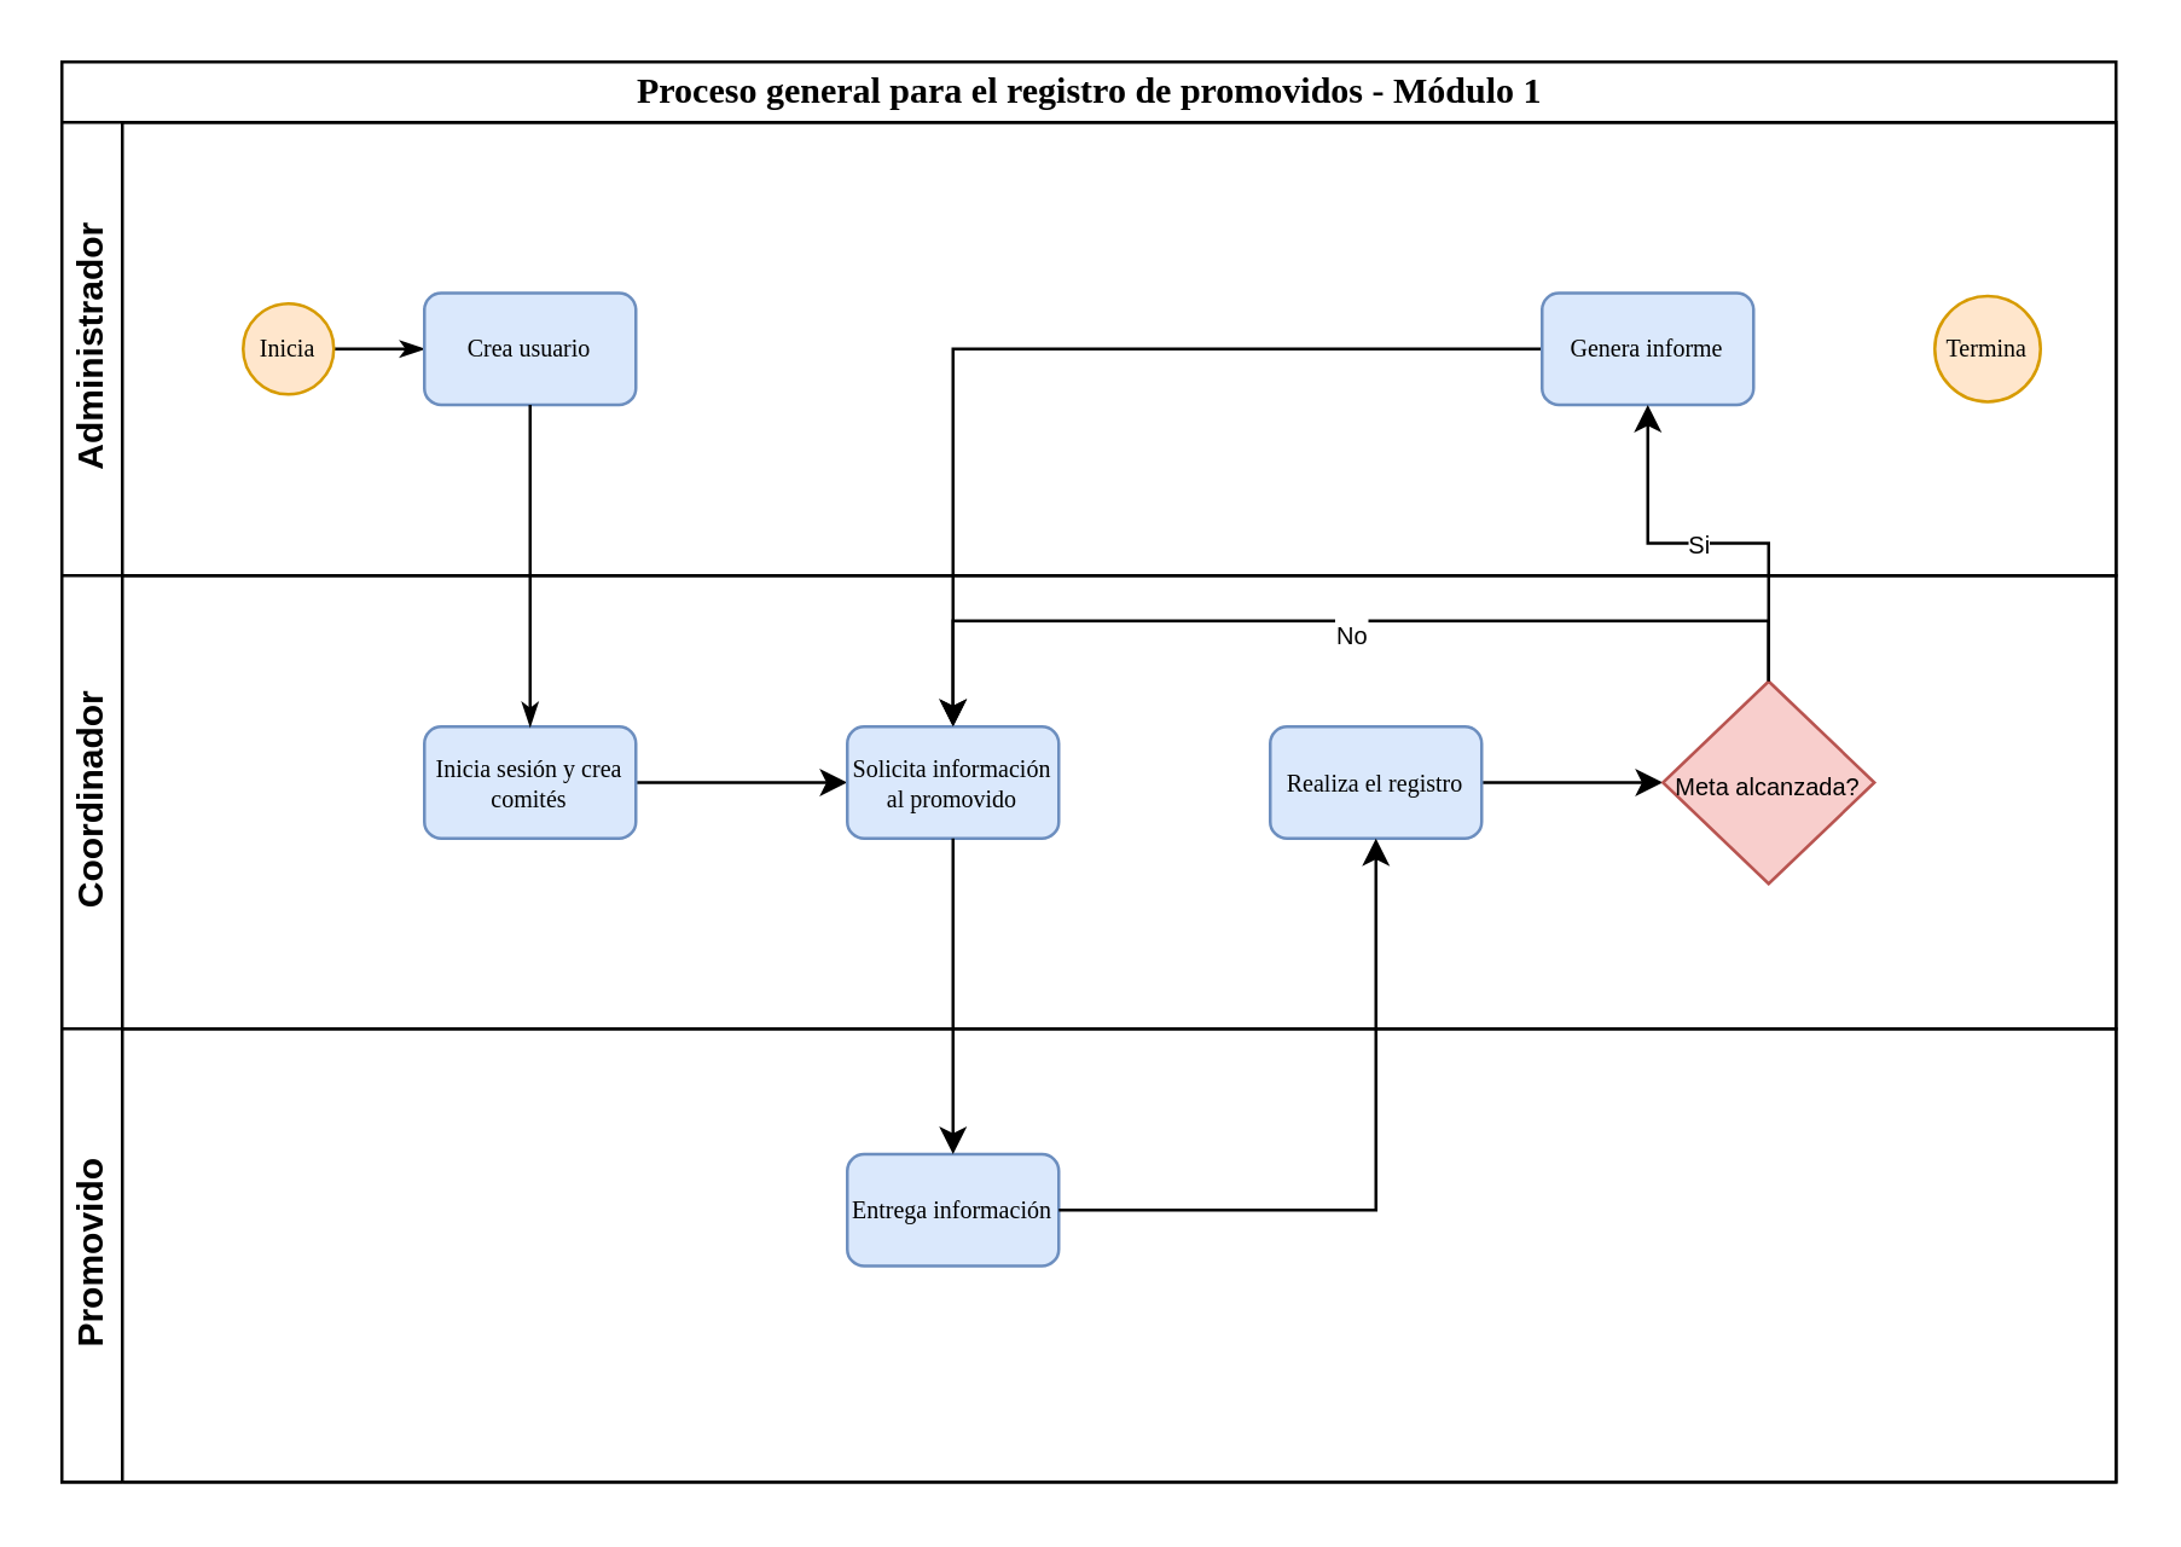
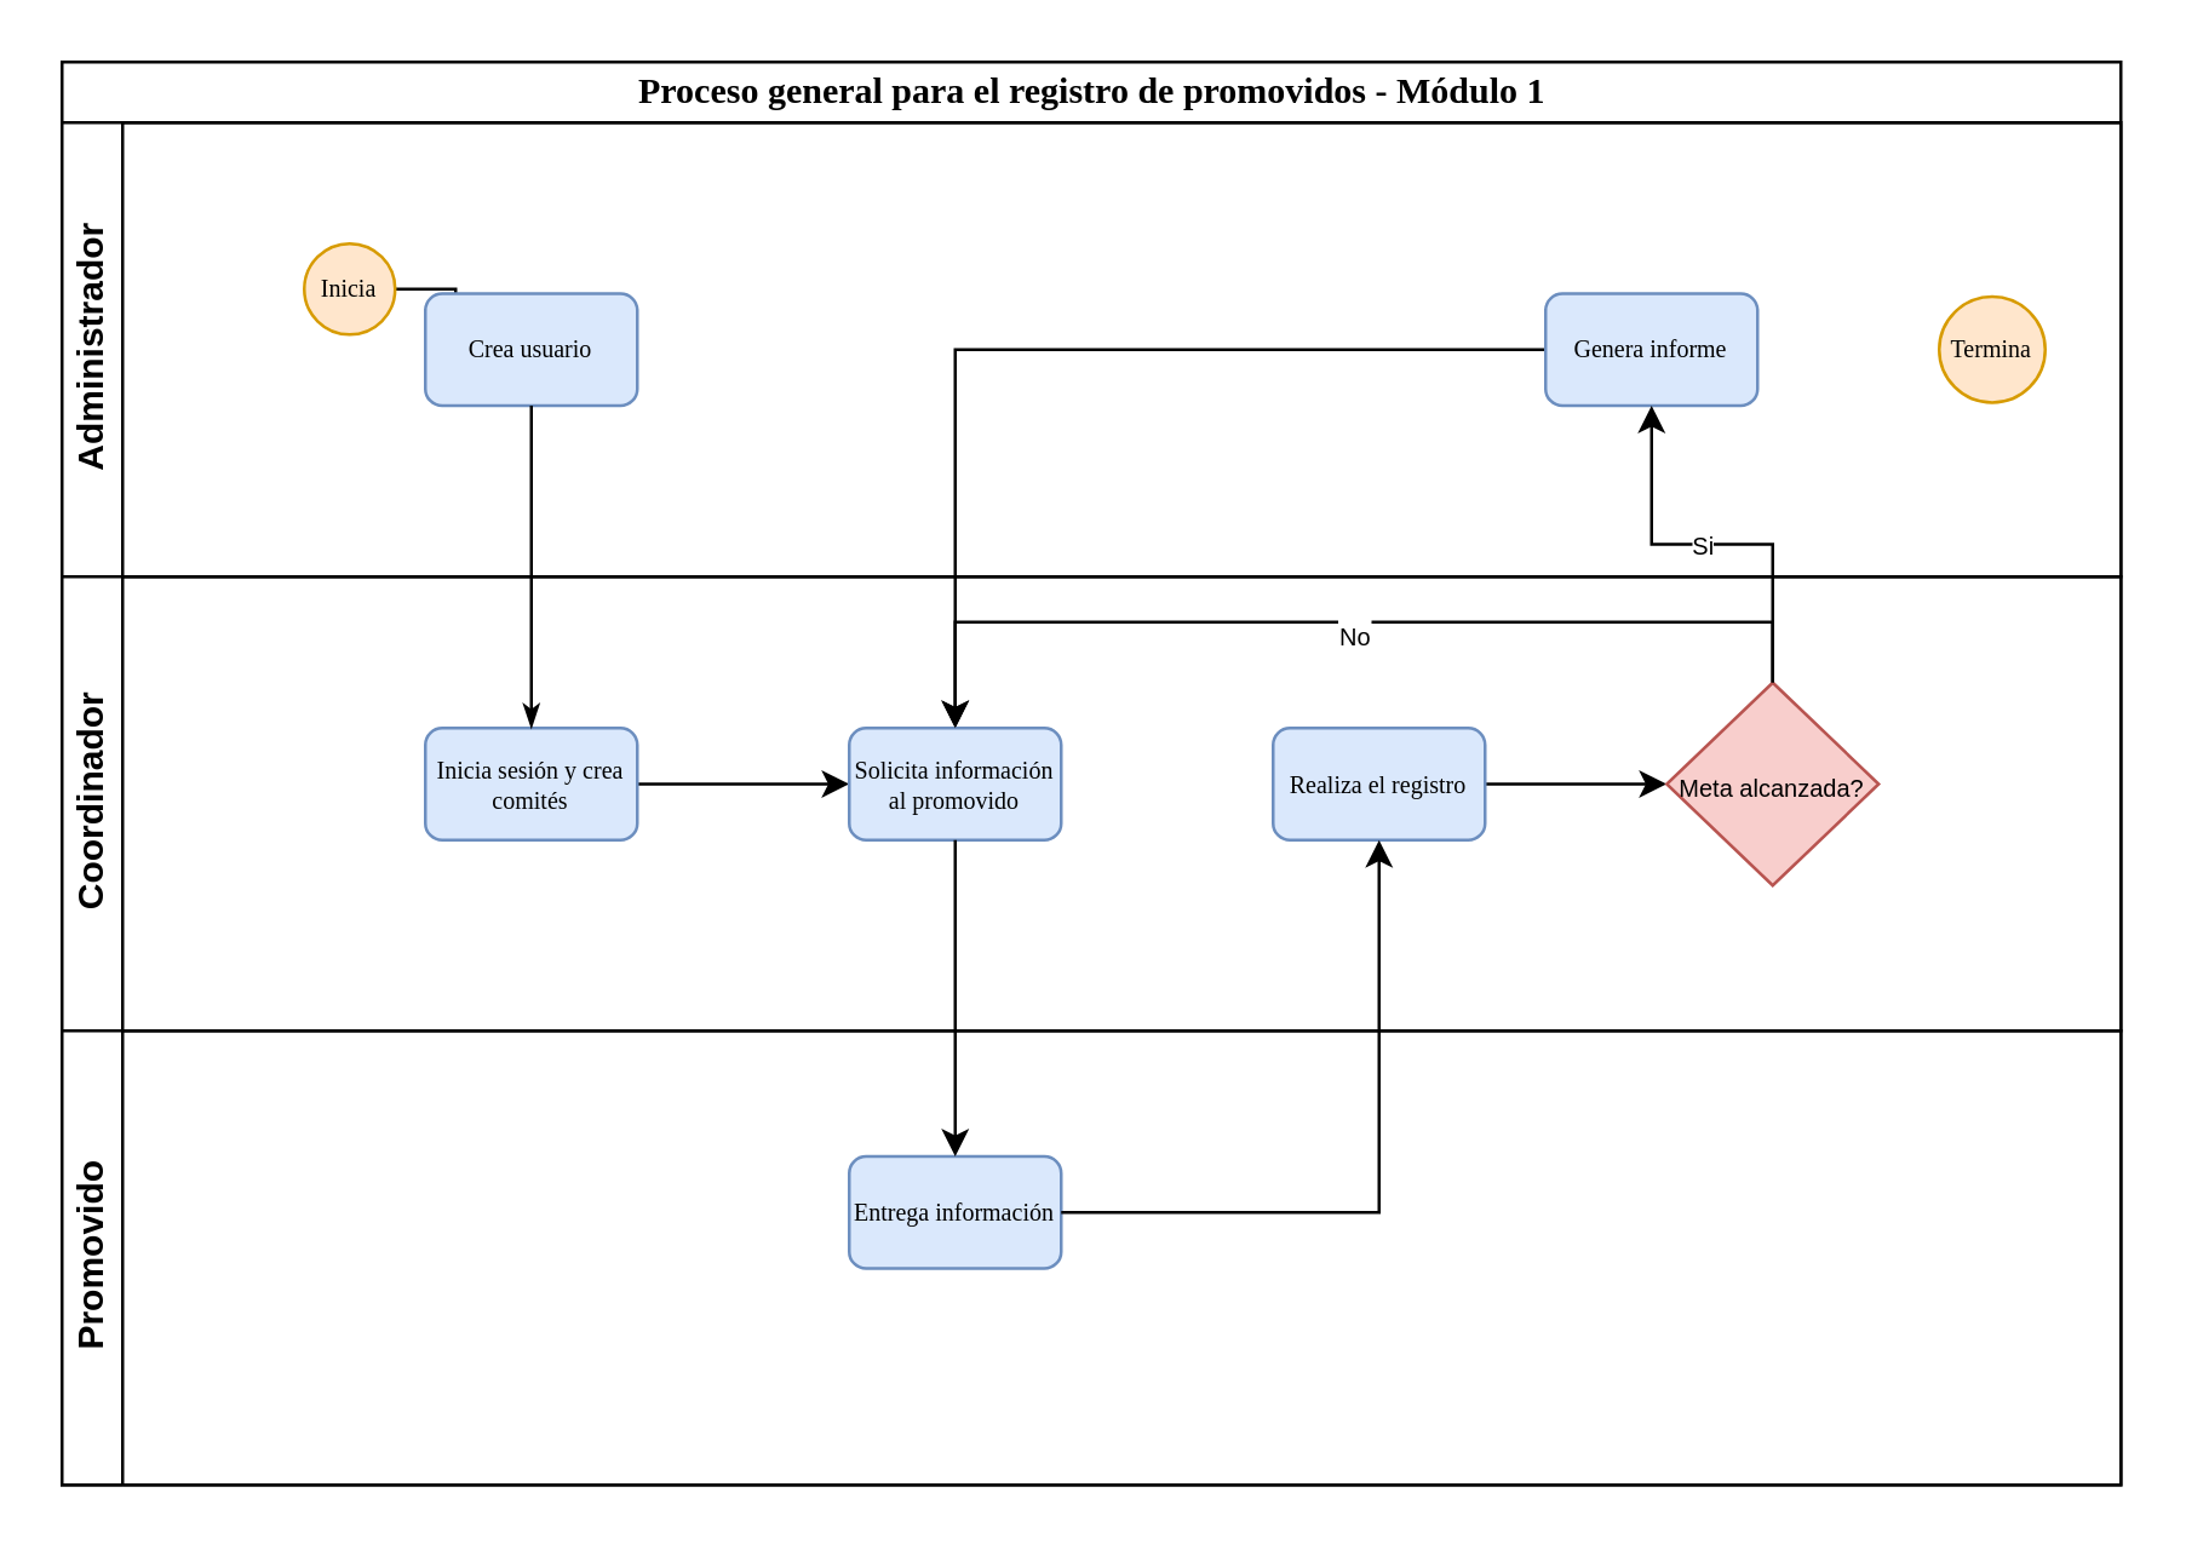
- <mxCell id="5" value="Inicia" style="ellipse;whiteSpace=wrap;html=1;rounded=0;shadow=0;labelBackgroundColor=none;strokeWidth=1;fontFamily=Verdana;fontSize=8;align=center;fillColor=#ffe6cc;strokeColor=#d79b00;" parent="3" vertex="1"><mxGeometry x="60" y="60" width="30" height="30" as="geometry" /></mxCell>
+ <mxCell id="5" value="Inicia" style="ellipse;whiteSpace=wrap;html=1;rounded=0;shadow=0;labelBackgroundColor=none;strokeWidth=1;fontFamily=Verdana;fontSize=8;align=center;fillColor=#ffe6cc;strokeColor=#d79b00;" parent="3" vertex="1"><mxGeometry x="80" y="40" width="30" height="30" as="geometry" /></mxCell>
